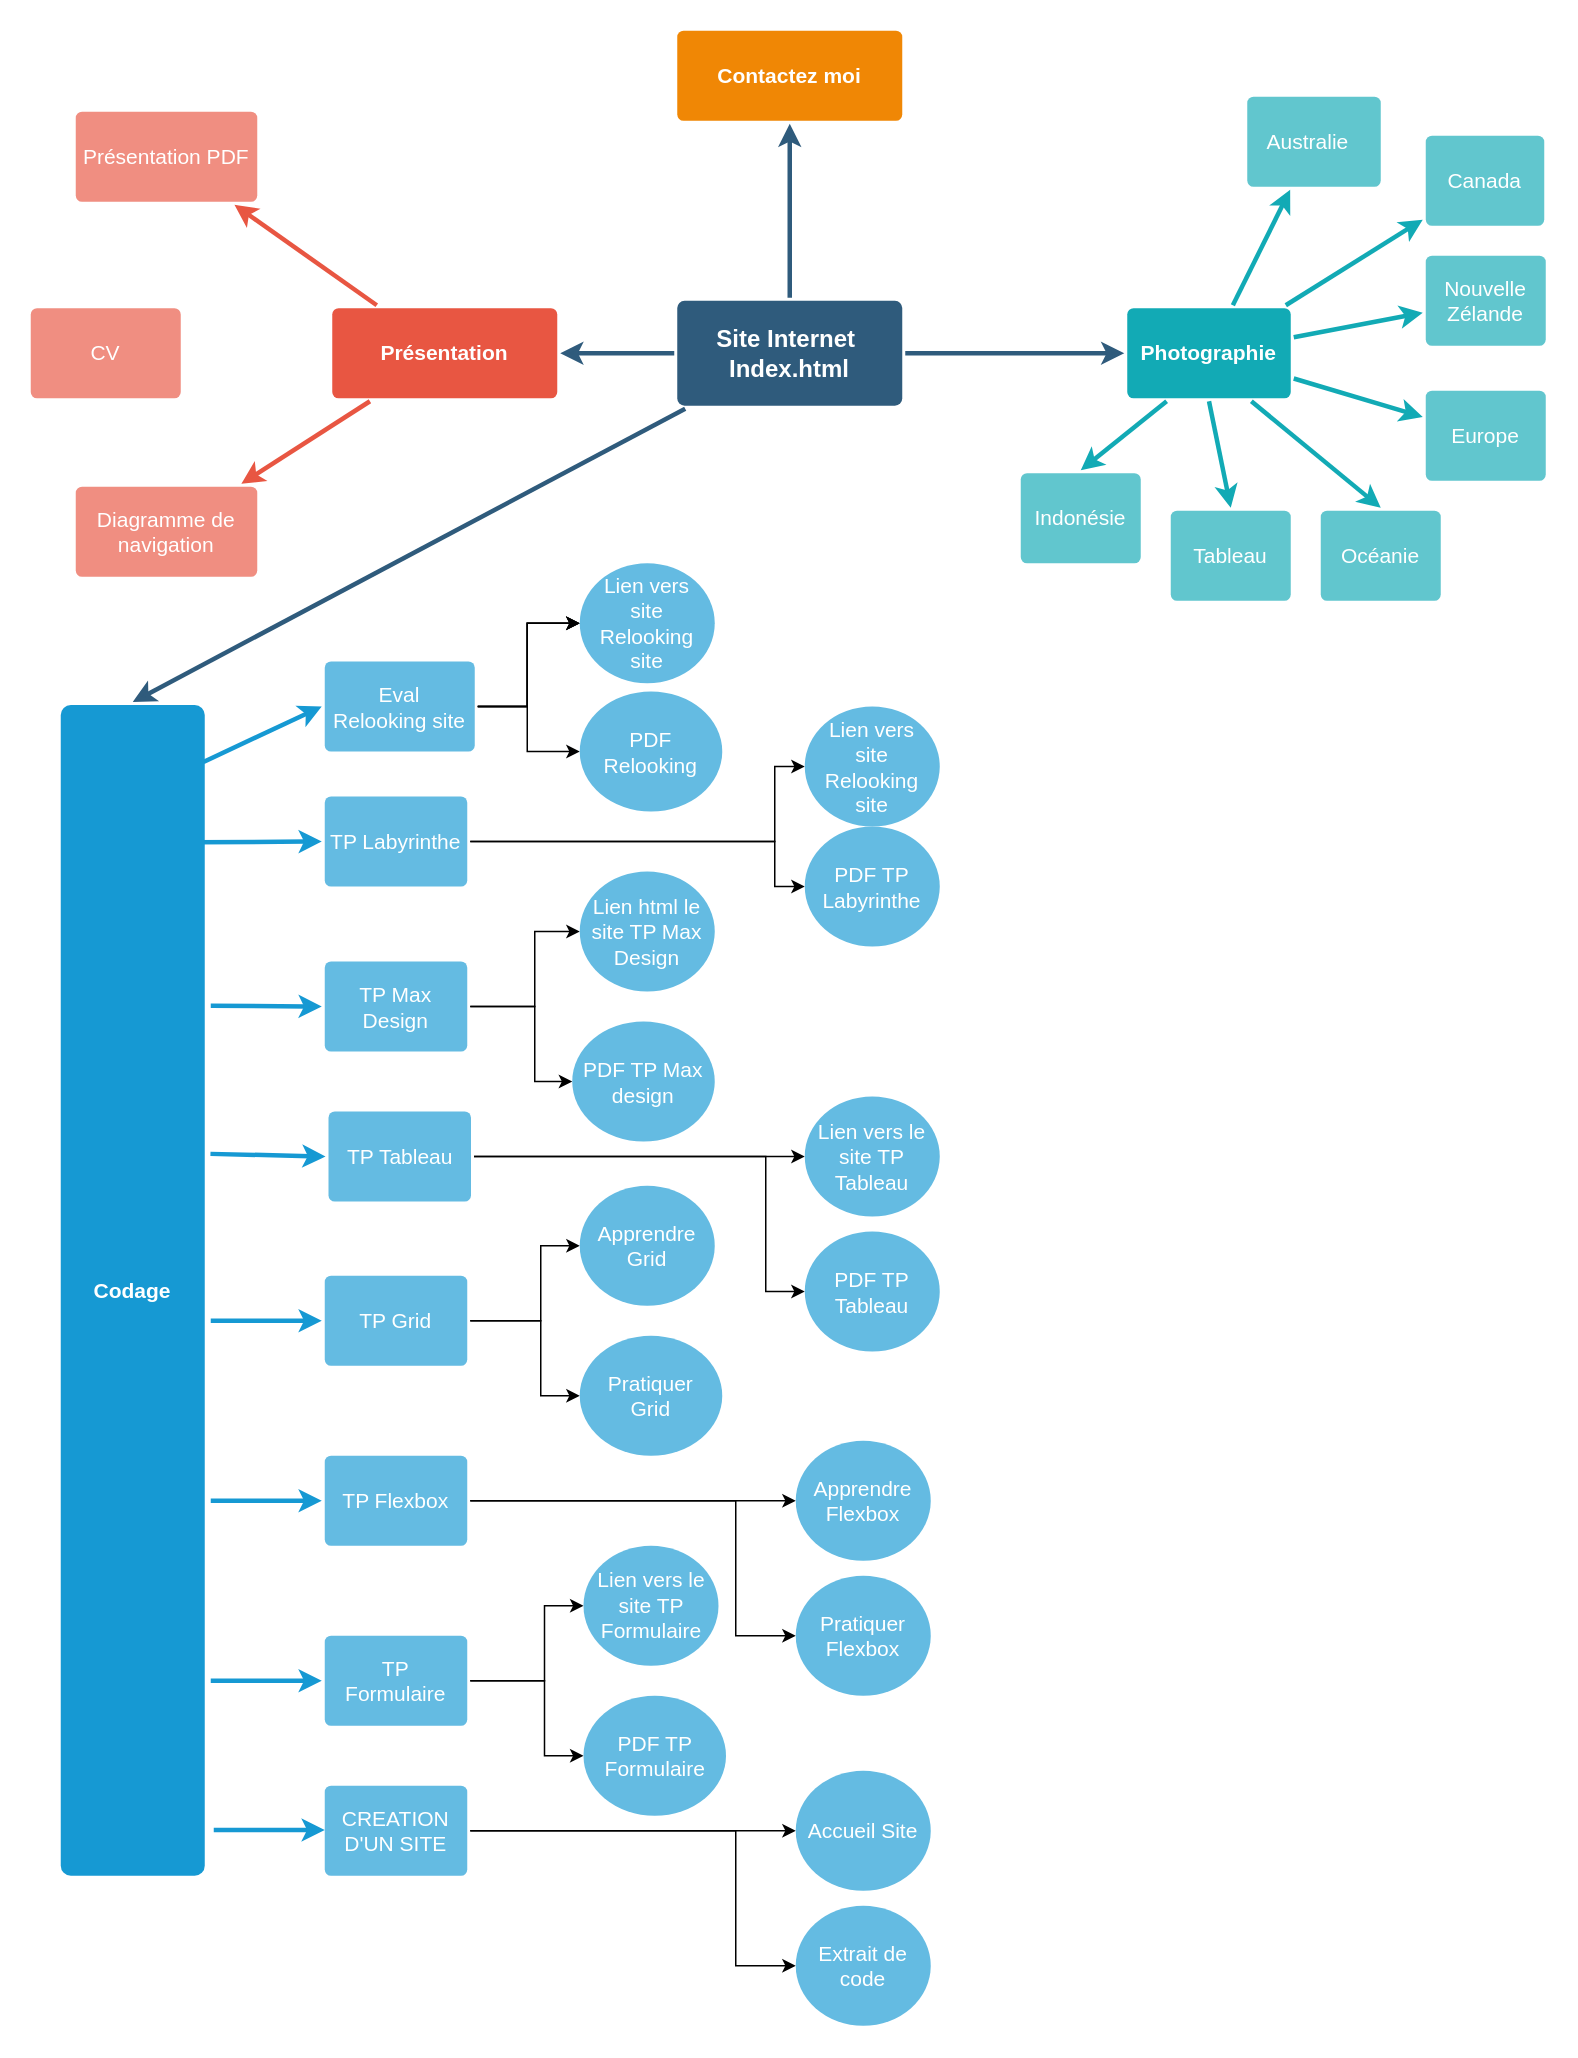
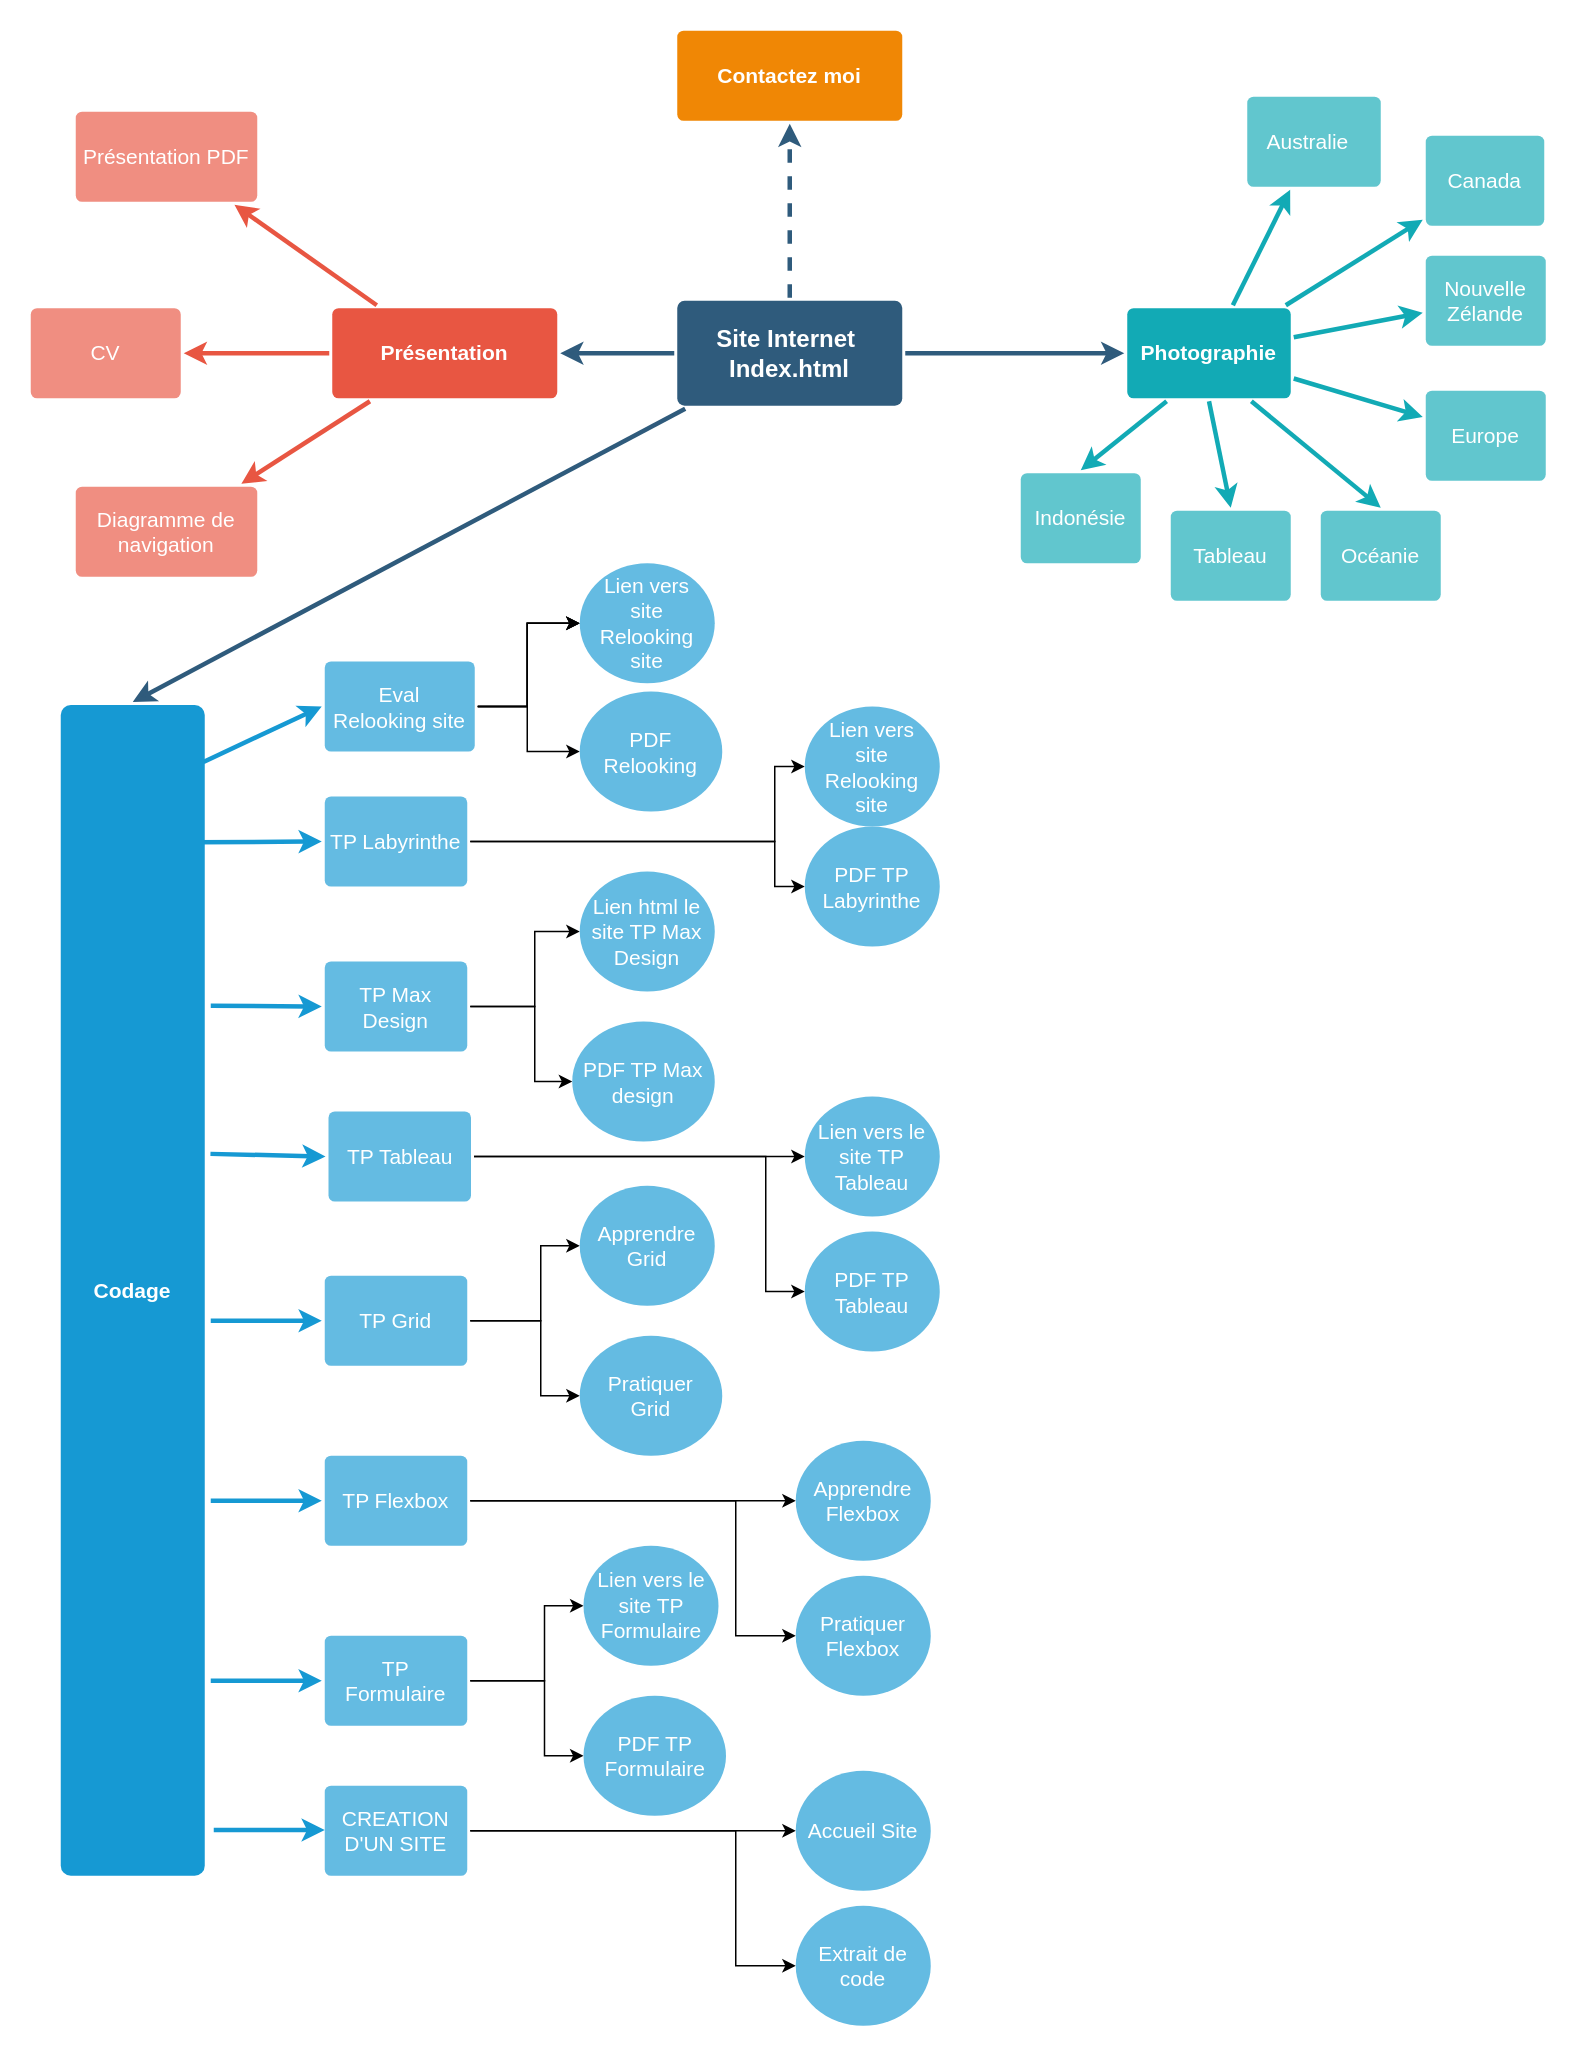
- <mxCell id="2" value="" style="edgeStyle=none;rounded=0;jumpStyle=none;html=1;shadow=0;labelBackgroundColor=none;startArrow=none;startFill=0;endArrow=classic;endFill=1;jettySize=auto;orthogonalLoop=1;strokeColor=#2F5B7C;strokeWidth=3;fontFamily=Helvetica;fontSize=16;fontColor=#23445D;spacing=5;" parent="1" source="6" target="26" edge="1"><mxGeometry relative="1" as="geometry" /></mxCell>
+ <mxCell id="2" value="" style="edgeStyle=none;rounded=0;jumpStyle=none;html=1;shadow=0;labelBackgroundColor=none;startArrow=none;startFill=0;endArrow=classic;endFill=1;jettySize=auto;orthogonalLoop=1;strokeColor=#2F5B7C;strokeWidth=3;fontFamily=Helvetica;fontSize=16;fontColor=#23445D;spacing=5;dashed=1;" parent="1" source="6" target="26" edge="1"><mxGeometry relative="1" as="geometry" /></mxCell>
+ <mxCell id="8" value="" style="edgeStyle=none;rounded=1;jumpStyle=none;html=1;shadow=0;labelBackgroundColor=none;startArrow=none;startFill=0;jettySize=auto;orthogonalLoop=1;strokeColor=#E85642;strokeWidth=3;fontFamily=Helvetica;fontSize=14;fontColor=#FFFFFF;spacing=5;fontStyle=1;fillColor=#b0e3e6;" parent="1" source="10" target="12" edge="1"><mxGeometry relative="1" as="geometry" /></mxCell>
